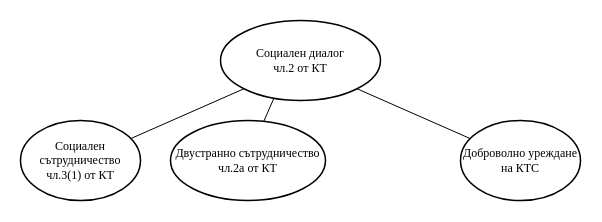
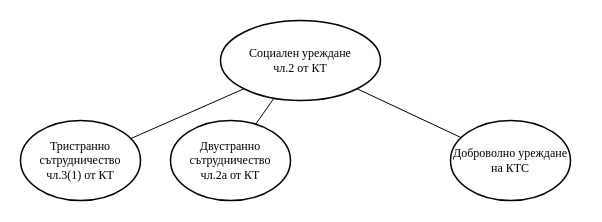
- <mxCell id="10" value="&lt;div&gt;&lt;font face=&quot;Times New Roman&quot;&gt;Социален диалог&lt;/font&gt;&lt;/div&gt;&lt;div&gt;&lt;font face=&quot;Times New Roman&quot;&gt;чл.2 от КТ&lt;br&gt;&lt;/font&gt; &lt;/div&gt;" style="ellipse;whiteSpace=wrap;html=1;strokeWidth=1.5;fontFamily=Times New Roman;" parent="1" vertex="1"><mxGeometry x="220" width="160" height="80" as="geometry" y="20" /></mxCell>
+ <mxCell id="10" value="&lt;div&gt;&lt;font face=&quot;Times New Roman&quot;&gt;Социален уреждане&lt;/font&gt;&lt;/div&gt;&lt;div&gt;&lt;font face=&quot;Times New Roman&quot;&gt;чл.2 от КТ&lt;br&gt;&lt;/font&gt; &lt;/div&gt;" style="ellipse;whiteSpace=wrap;html=1;strokeWidth=1.5;fontFamily=Times New Roman;" parent="1" vertex="1"><mxGeometry x="220" width="160" height="80" as="geometry" y="20" /></mxCell>
- <mxCell id="2" value="&lt;div&gt;&lt;font face=&quot;Times New Roman&quot;&gt;Социален сътрудничество &lt;br&gt;&lt;/font&gt;&lt;/div&gt;&lt;div&gt;&lt;font face=&quot;Times New Roman&quot;&gt;чл.3(1) от КТ&lt;br&gt;&lt;/font&gt;&lt;/div&gt;" style="ellipse;whiteSpace=wrap;html=1;strokeWidth=1.5;" parent="1" vertex="1"><mxGeometry x="20" y="120" width="120" height="80" as="geometry" /></mxCell>
+ <mxCell id="2" value="&lt;div&gt;&lt;font face=&quot;Times New Roman&quot;&gt;Тристранно сътрудничество &lt;br&gt;&lt;/font&gt;&lt;/div&gt;&lt;div&gt;&lt;font face=&quot;Times New Roman&quot;&gt;чл.3(1) от КТ&lt;br&gt;&lt;/font&gt;&lt;/div&gt;" style="ellipse;whiteSpace=wrap;html=1;strokeWidth=1.5;" parent="1" vertex="1"><mxGeometry x="20" y="120" width="120" height="80" as="geometry" /></mxCell>
- <mxCell id="3" value="&lt;div&gt;&lt;font face=&quot;Times New Roman&quot;&gt;Двустранно сътрудничество &lt;br&gt;&lt;/font&gt;&lt;/div&gt;&lt;div&gt;&lt;font face=&quot;Times New Roman&quot;&gt;чл.2а от КТ&lt;br&gt;&lt;/font&gt;&lt;/div&gt;" style="ellipse;whiteSpace=wrap;html=1;strokeWidth=1.5;" parent="1" vertex="1"><mxGeometry x="170" y="120" width="155" height="80" as="geometry" /></mxCell>
+ <mxCell id="3" value="&lt;div&gt;&lt;font face=&quot;Times New Roman&quot;&gt;Двустранно сътрудничество &lt;br&gt;&lt;/font&gt;&lt;/div&gt;&lt;div&gt;&lt;font face=&quot;Times New Roman&quot;&gt;чл.2а от КТ&lt;br&gt;&lt;/font&gt;&lt;/div&gt;" style="ellipse;whiteSpace=wrap;html=1;strokeWidth=1.5;" parent="1" vertex="1"><mxGeometry x="170" y="120" width="120" height="80" as="geometry" /></mxCell>
- <mxCell id="4" value="&lt;font face=&quot;Times New Roman&quot;&gt;Доброволно уреждане на КТС&lt;/font&gt;" style="ellipse;whiteSpace=wrap;html=1;strokeWidth=1.5;" parent="1" vertex="1"><mxGeometry x="460" y="120" width="120" height="80" as="geometry" /></mxCell>
+ <mxCell id="4" value="&lt;font face=&quot;Times New Roman&quot;&gt;Доброволно уреждане на КТС&lt;/font&gt;" style="ellipse;whiteSpace=wrap;html=1;strokeWidth=1.5;" parent="1" vertex="1"><mxGeometry x="450" y="120" width="120" height="80" as="geometry" /></mxCell>
